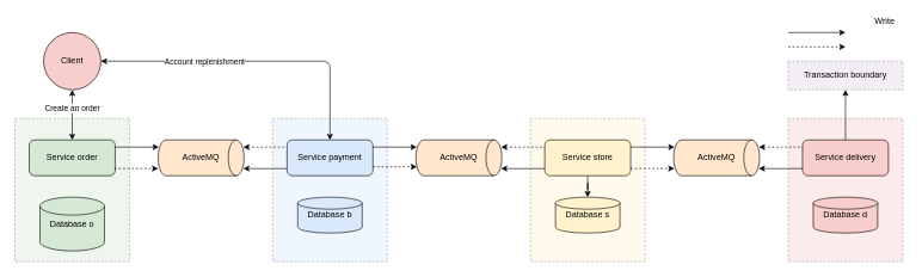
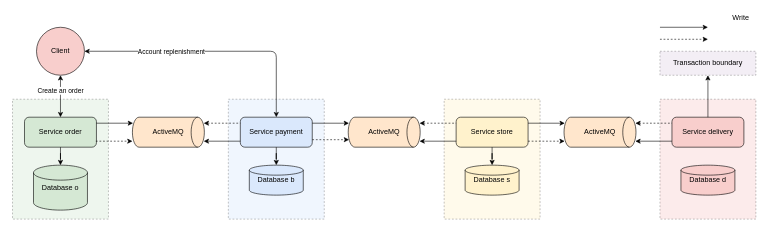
+ <mxCell id="7" style="edgeStyle=orthogonalEdgeStyle;rounded=0;orthogonalLoop=1;jettySize=auto;html=1;entryX=0.5;entryY=0;entryDx=0;entryDy=0;entryPerimeter=0;" edge="1" parent="1" source="5" target="6"><mxGeometry relative="1" as="geometry" /></mxCell>
+ <mxCell id="10" style="edgeStyle=orthogonalEdgeStyle;rounded=0;orthogonalLoop=1;jettySize=auto;html=1;entryX=0.5;entryY=0;entryDx=0;entryDy=0;entryPerimeter=0;" edge="1" parent="1" source="8" target="9"><mxGeometry relative="1" as="geometry" /></mxCell>
